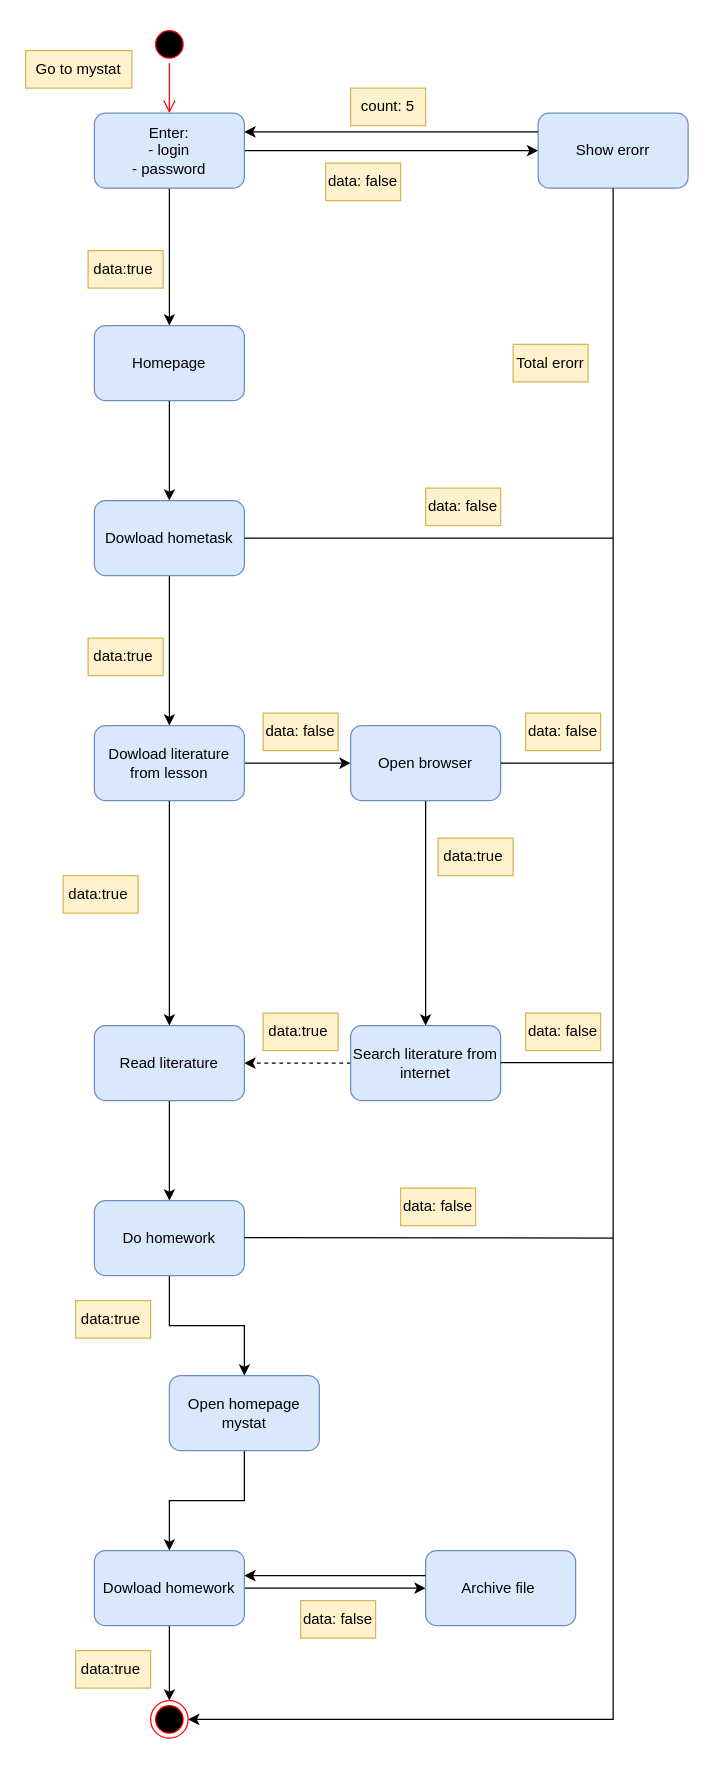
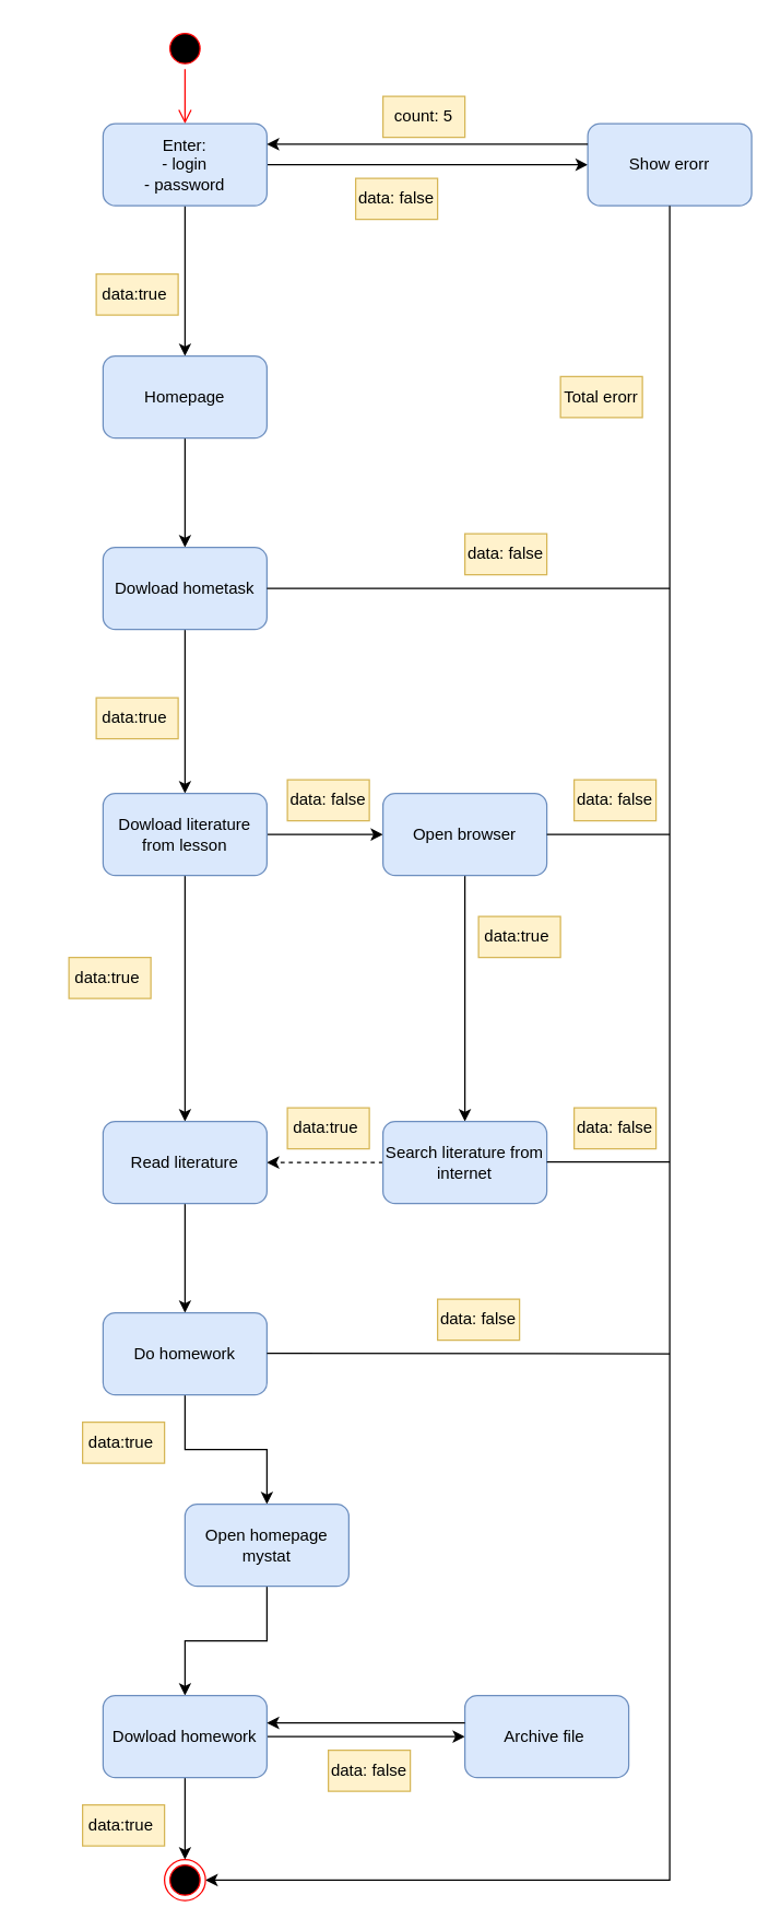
- <mxCell id="10" value="Go to mystat" style="text;html=1;strokeColor=#d6b656;fillColor=#fff2cc;align=center;verticalAlign=middle;whiteSpace=wrap;rounded=0;" vertex="1" parent="1"><mxGeometry x="20" y="40" width="85" height="30" as="geometry" /></mxCell>
